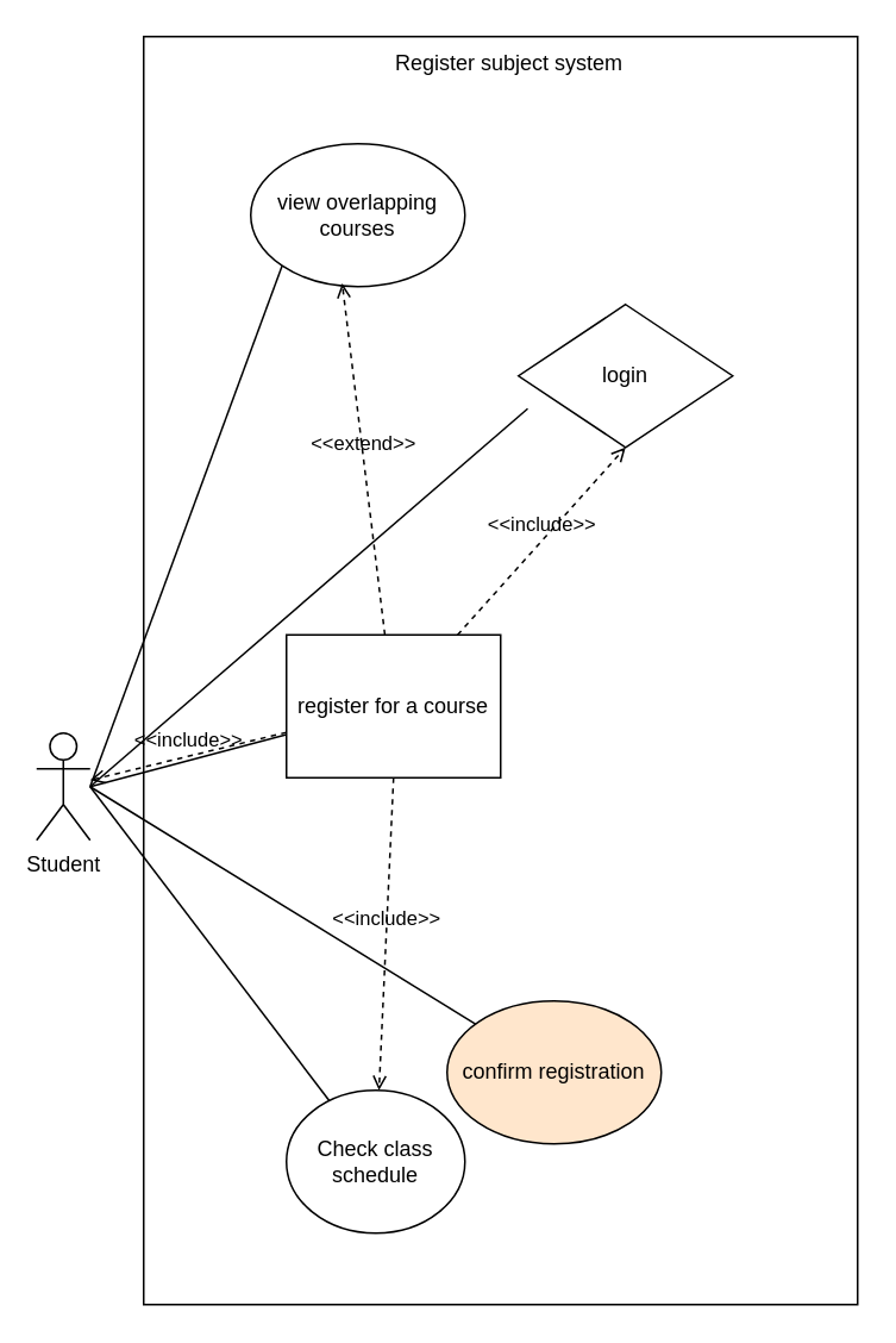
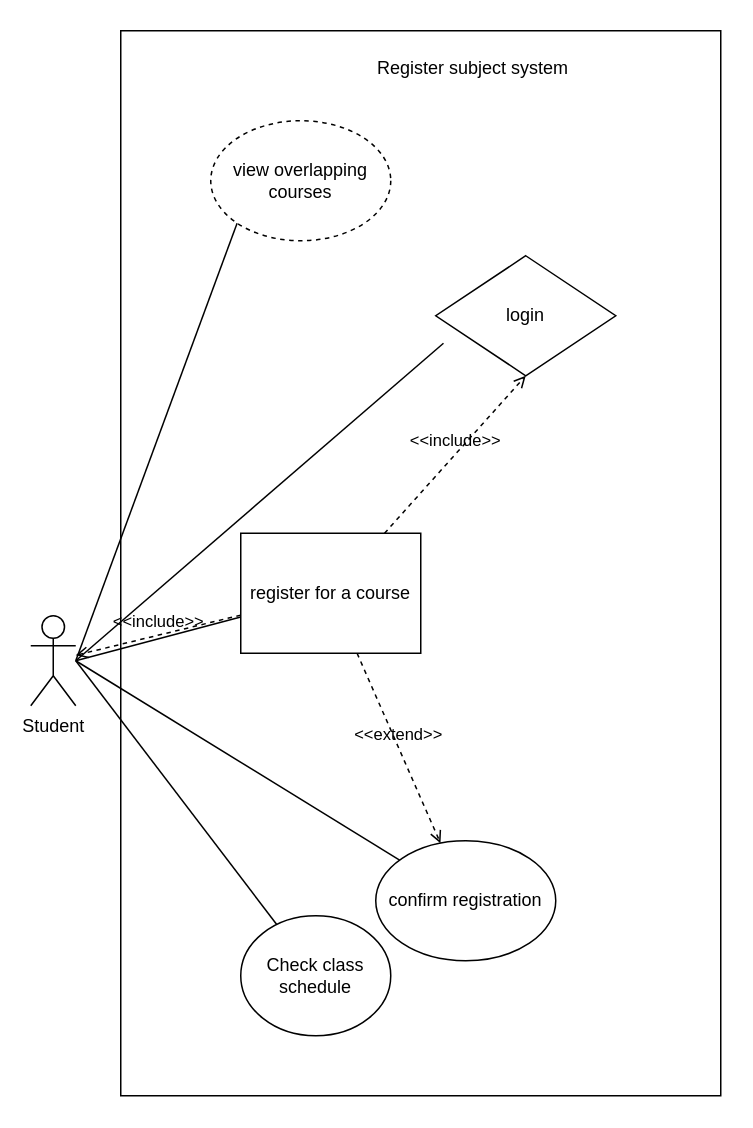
- <mxCell id="18" value="Register subject system" style="text;html=1;align=center;verticalAlign=middle;whiteSpace=wrap;rounded=0;" vertex="1" parent="1"><mxGeometry x="190" width="190" height="30" as="geometry" y="20" /></mxCell>
+ <mxCell id="18" value="Register subject system" style="text;html=1;align=center;verticalAlign=middle;whiteSpace=wrap;rounded=0;" vertex="1" parent="1"><mxGeometry x="220" y="30" width="190" height="30" as="geometry" /></mxCell>
- <mxCell id="7" value="view overlapping courses" style="ellipse;whiteSpace=wrap;html=1;" vertex="1" parent="1"><mxGeometry x="140" y="80" width="120" height="80" as="geometry" /></mxCell>
+ <mxCell id="7" value="view overlapping courses" style="ellipse;whiteSpace=wrap;html=1;dashed=1;" vertex="1" parent="1"><mxGeometry x="140" y="80" width="120" height="80" as="geometry" /></mxCell>
- <mxCell id="10" value="&amp;lt;&amp;lt;extend&amp;gt;&amp;gt;" style="html=1;verticalAlign=bottom;labelBackgroundColor=none;endArrow=open;endFill=0;dashed=1;entryX=0.427;entryY=0.978;entryDx=0;entryDy=0;entryPerimeter=0;" edge="1" parent="1" source="5" target="7"><mxGeometry width="160" relative="1" as="geometry"><mxPoint x="310" y="400" as="sourcePoint" /><mxPoint x="470" y="400" as="targetPoint" /></mxGeometry></mxCell>
+ <mxCell id="10" value="&amp;lt;&amp;lt;extend&amp;gt;&amp;gt;" style="html=1;verticalAlign=bottom;labelBackgroundColor=none;endArrow=open;endFill=0;dashed=1;" edge="1" parent="1" source="5" target="8"><mxGeometry width="160" relative="1" as="geometry"><mxPoint x="310" y="400" as="sourcePoint" /><mxPoint x="470" y="400" as="targetPoint" /></mxGeometry></mxCell>
- <mxCell id="11" value="&amp;lt;&amp;lt;include&amp;gt;&amp;gt;" style="html=1;verticalAlign=bottom;labelBackgroundColor=none;endArrow=open;endFill=0;dashed=1;exitX=0.5;exitY=1;exitDx=0;exitDy=0;" edge="1" parent="1" source="5" target="6"><mxGeometry width="160" relative="1" as="geometry"><mxPoint x="240" y="450" as="sourcePoint" /><mxPoint x="400" y="450" as="targetPoint" /></mxGeometry></mxCell>
- <mxCell id="8" value="confirm registration" style="ellipse;whiteSpace=wrap;html=1;fillColor=#ffe6cc;" vertex="1" parent="1"><mxGeometry x="250" y="560" width="120" height="80" as="geometry" /></mxCell>
+ <mxCell id="8" value="confirm registration" style="ellipse;whiteSpace=wrap;html=1;" vertex="1" parent="1"><mxGeometry x="250" y="560" width="120" height="80" as="geometry" /></mxCell>
